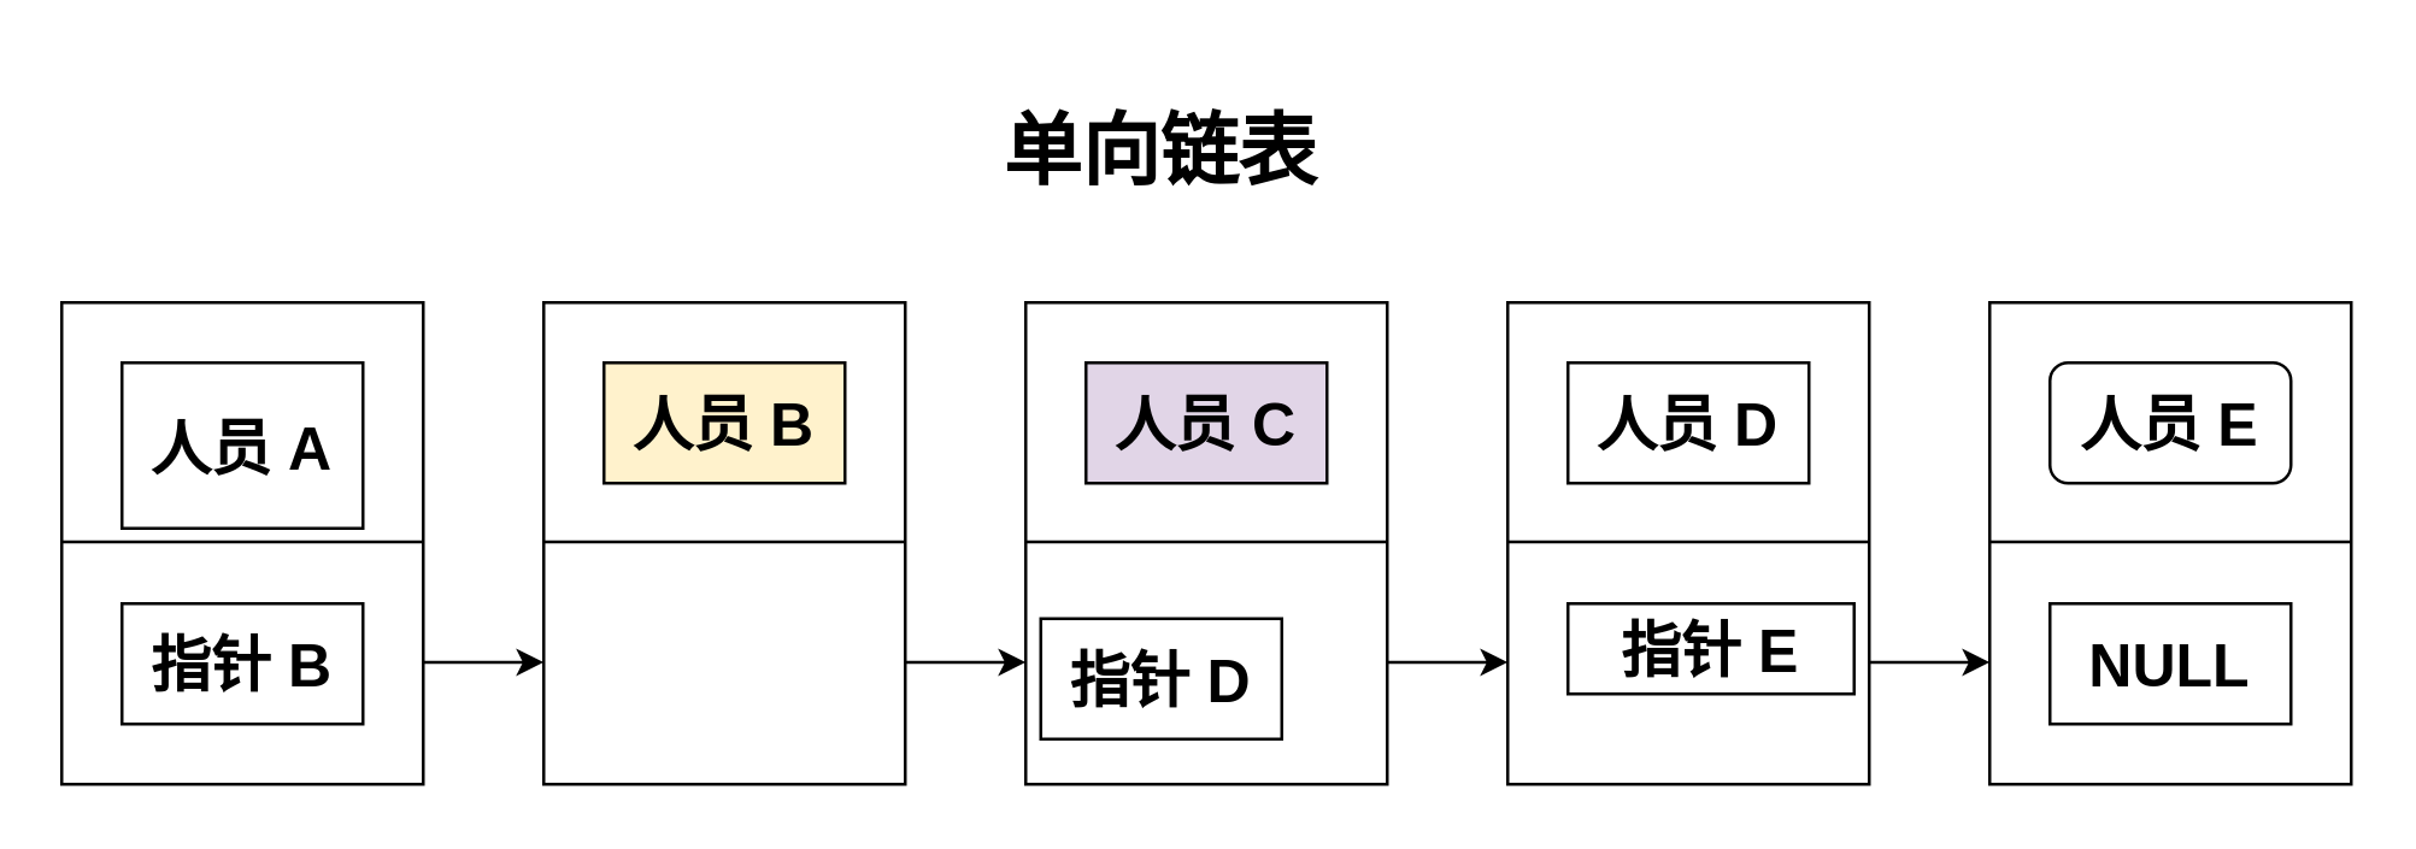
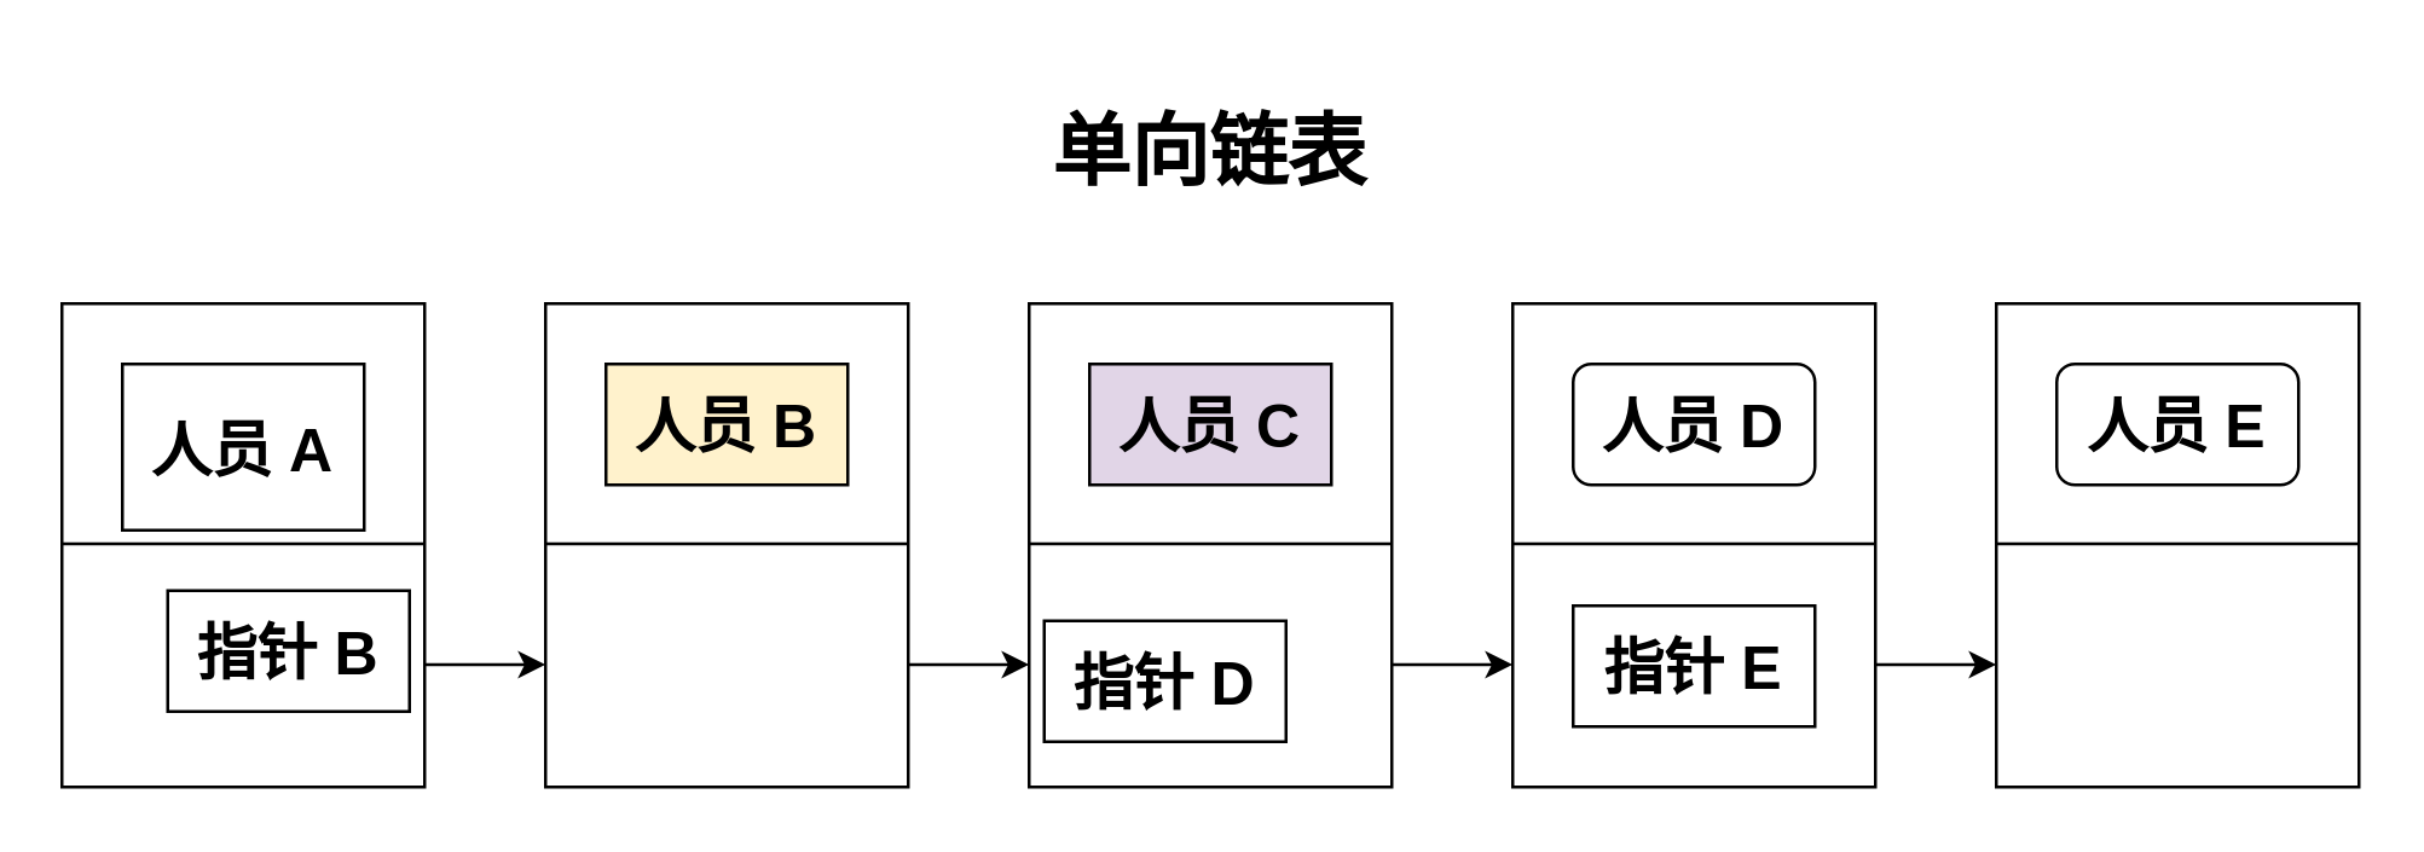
- <mxCell id="21" value="单向链表" style="text;html=1;strokeColor=none;fillColor=none;align=center;verticalAlign=middle;whiteSpace=wrap;rounded=0;fontStyle=1;fontSize=26;" vertex="1" parent="1"><mxGeometry x="5" y="20" width="760" height="60" as="geometry" /></mxCell>
+ <mxCell id="21" value="单向链表" style="text;html=1;strokeColor=none;fillColor=none;align=center;verticalAlign=middle;whiteSpace=wrap;rounded=0;fontStyle=1;fontSize=26;" vertex="1" parent="1"><mxGeometry x="20" y="20" width="760" height="60" as="geometry" /></mxCell>
- <mxCell id="15" value="人员 D" style="rounded=0;whiteSpace=wrap;html=1;fontStyle=1;fontSize=20;" vertex="1" parent="1"><mxGeometry x="520" y="120" width="80" height="40" as="geometry" /></mxCell>
+ <mxCell id="15" value="人员 D" style="whiteSpace=wrap;html=1;fontStyle=1;fontSize=20;rounded=1;" vertex="1" parent="1"><mxGeometry x="520" y="120" width="80" height="40" as="geometry" /></mxCell>
- <mxCell id="16" value="指针 E" style="rounded=0;whiteSpace=wrap;html=1;fontStyle=1;fontSize=20;" vertex="1" parent="1"><mxGeometry x="520" y="200" width="95" height="30" as="geometry" /></mxCell>
+ <mxCell id="16" value="指针 E" style="rounded=0;whiteSpace=wrap;html=1;fontStyle=1;fontSize=20;" vertex="1" parent="1"><mxGeometry x="520" y="200" width="80" height="40" as="geometry" /></mxCell>
- <mxCell id="5" value="指针 B" style="rounded=0;whiteSpace=wrap;html=1;fontStyle=1;fontSize=20;" vertex="1" parent="1"><mxGeometry x="40" y="200" width="80" height="40" as="geometry" /></mxCell>
+ <mxCell id="5" value="指针 B" style="rounded=0;whiteSpace=wrap;html=1;fontStyle=1;fontSize=20;" vertex="1" parent="1"><mxGeometry x="55" y="195" width="80" height="40" as="geometry" /></mxCell>
- <mxCell id="20" value="NULL" style="rounded=0;whiteSpace=wrap;html=1;fontStyle=1;fontSize=20;" vertex="1" parent="1"><mxGeometry x="680" y="200" width="80" height="40" as="geometry" /></mxCell>
